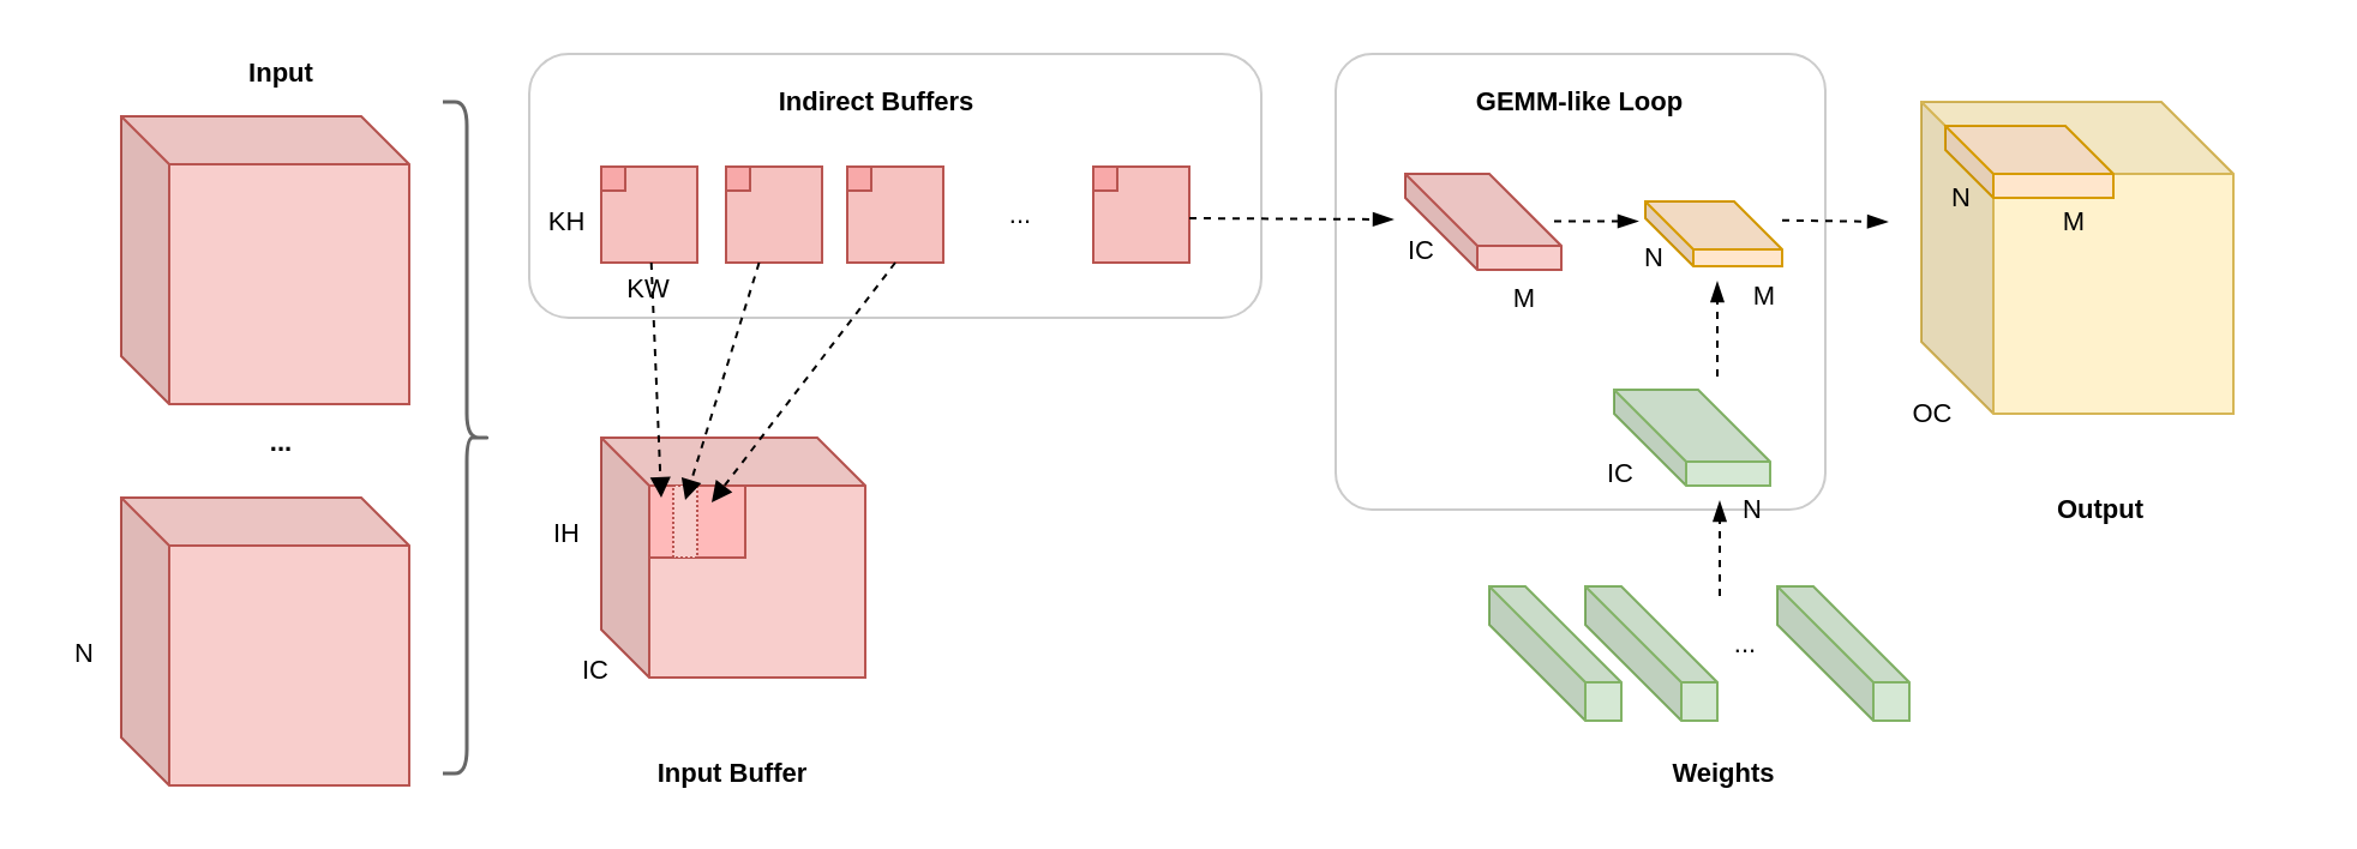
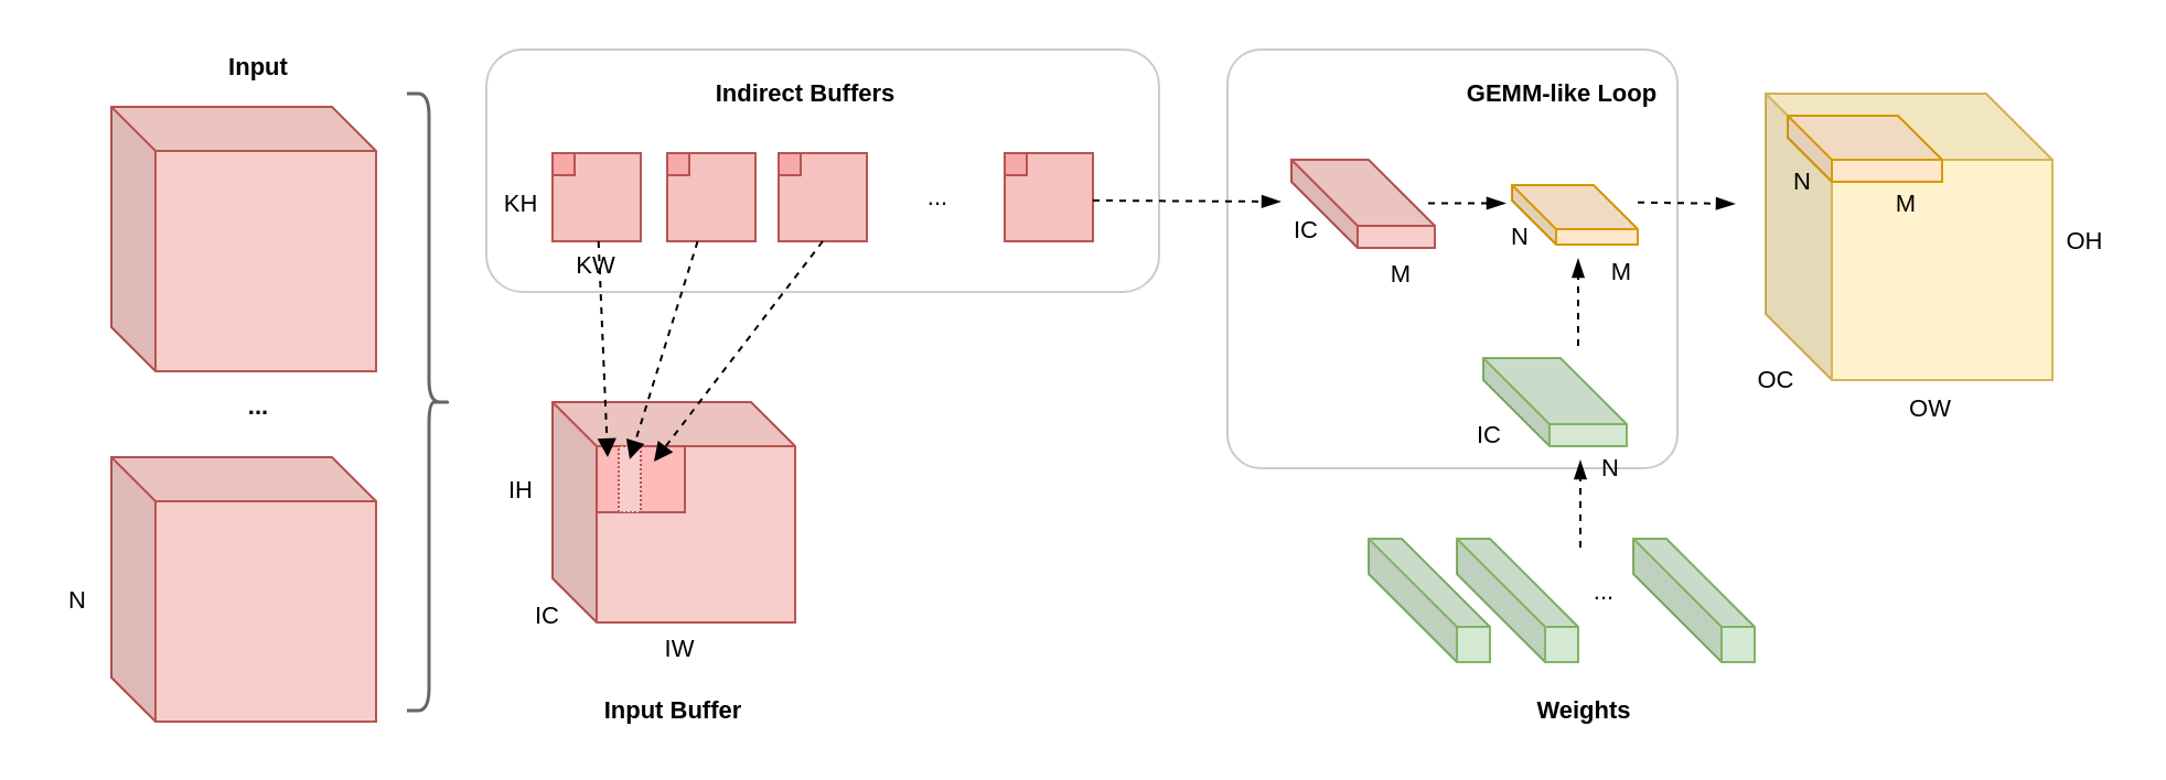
- <mxCell id="43" value="&lt;font style=&quot;font-size: 11px;&quot;&gt;GEMM-like Loop&lt;/font&gt;" style="text;html=1;strokeColor=none;fillColor=none;align=center;verticalAlign=middle;whiteSpace=wrap;rounded=0;fontSize=12;fontStyle=1" vertex="1" parent="1"><mxGeometry x="609" y="32" width="98" height="20" as="geometry" /></mxCell>
+ <mxCell id="43" value="&lt;font style=&quot;font-size: 11px;&quot;&gt;GEMM-like Loop&lt;/font&gt;" style="text;html=1;strokeColor=none;fillColor=none;align=center;verticalAlign=middle;whiteSpace=wrap;rounded=0;fontSize=12;fontStyle=1" vertex="1" parent="1"><mxGeometry x="659" y="32" width="98" height="20" as="geometry" /></mxCell>
+ <mxCell id="55" value="&lt;span style=&quot;font-size: 11px;&quot;&gt;OH&lt;/span&gt;" style="text;html=1;strokeColor=none;fillColor=none;align=center;verticalAlign=middle;whiteSpace=wrap;rounded=0;fontSize=8;" vertex="1" parent="1"><mxGeometry x="930" y="99" width="30" height="20" as="geometry" /></mxCell>
+ <mxCell id="54" value="&lt;span style=&quot;font-size: 11px;&quot;&gt;OW&lt;/span&gt;" style="text;html=1;strokeColor=none;fillColor=none;align=center;verticalAlign=middle;whiteSpace=wrap;rounded=0;fontSize=8;" vertex="1" parent="1"><mxGeometry x="860" y="175" width="30" height="20" as="geometry" /></mxCell>
- <mxCell id="57" value="&lt;font style=&quot;font-size: 11px;&quot;&gt;Output&lt;/font&gt;" style="text;html=1;strokeColor=none;fillColor=none;align=center;verticalAlign=middle;whiteSpace=wrap;rounded=0;fontSize=12;fontStyle=1" vertex="1" parent="1"><mxGeometry x="826" y="202" width="98" height="20" as="geometry" /></mxCell>
+ <mxCell id="26" value="&lt;span style=&quot;font-size: 11px;&quot;&gt;IW&lt;/span&gt;" style="text;html=1;strokeColor=none;fillColor=none;align=center;verticalAlign=middle;whiteSpace=wrap;rounded=0;fontSize=8;" vertex="1" parent="1"><mxGeometry x="293" y="284" width="30" height="20" as="geometry" /></mxCell>
